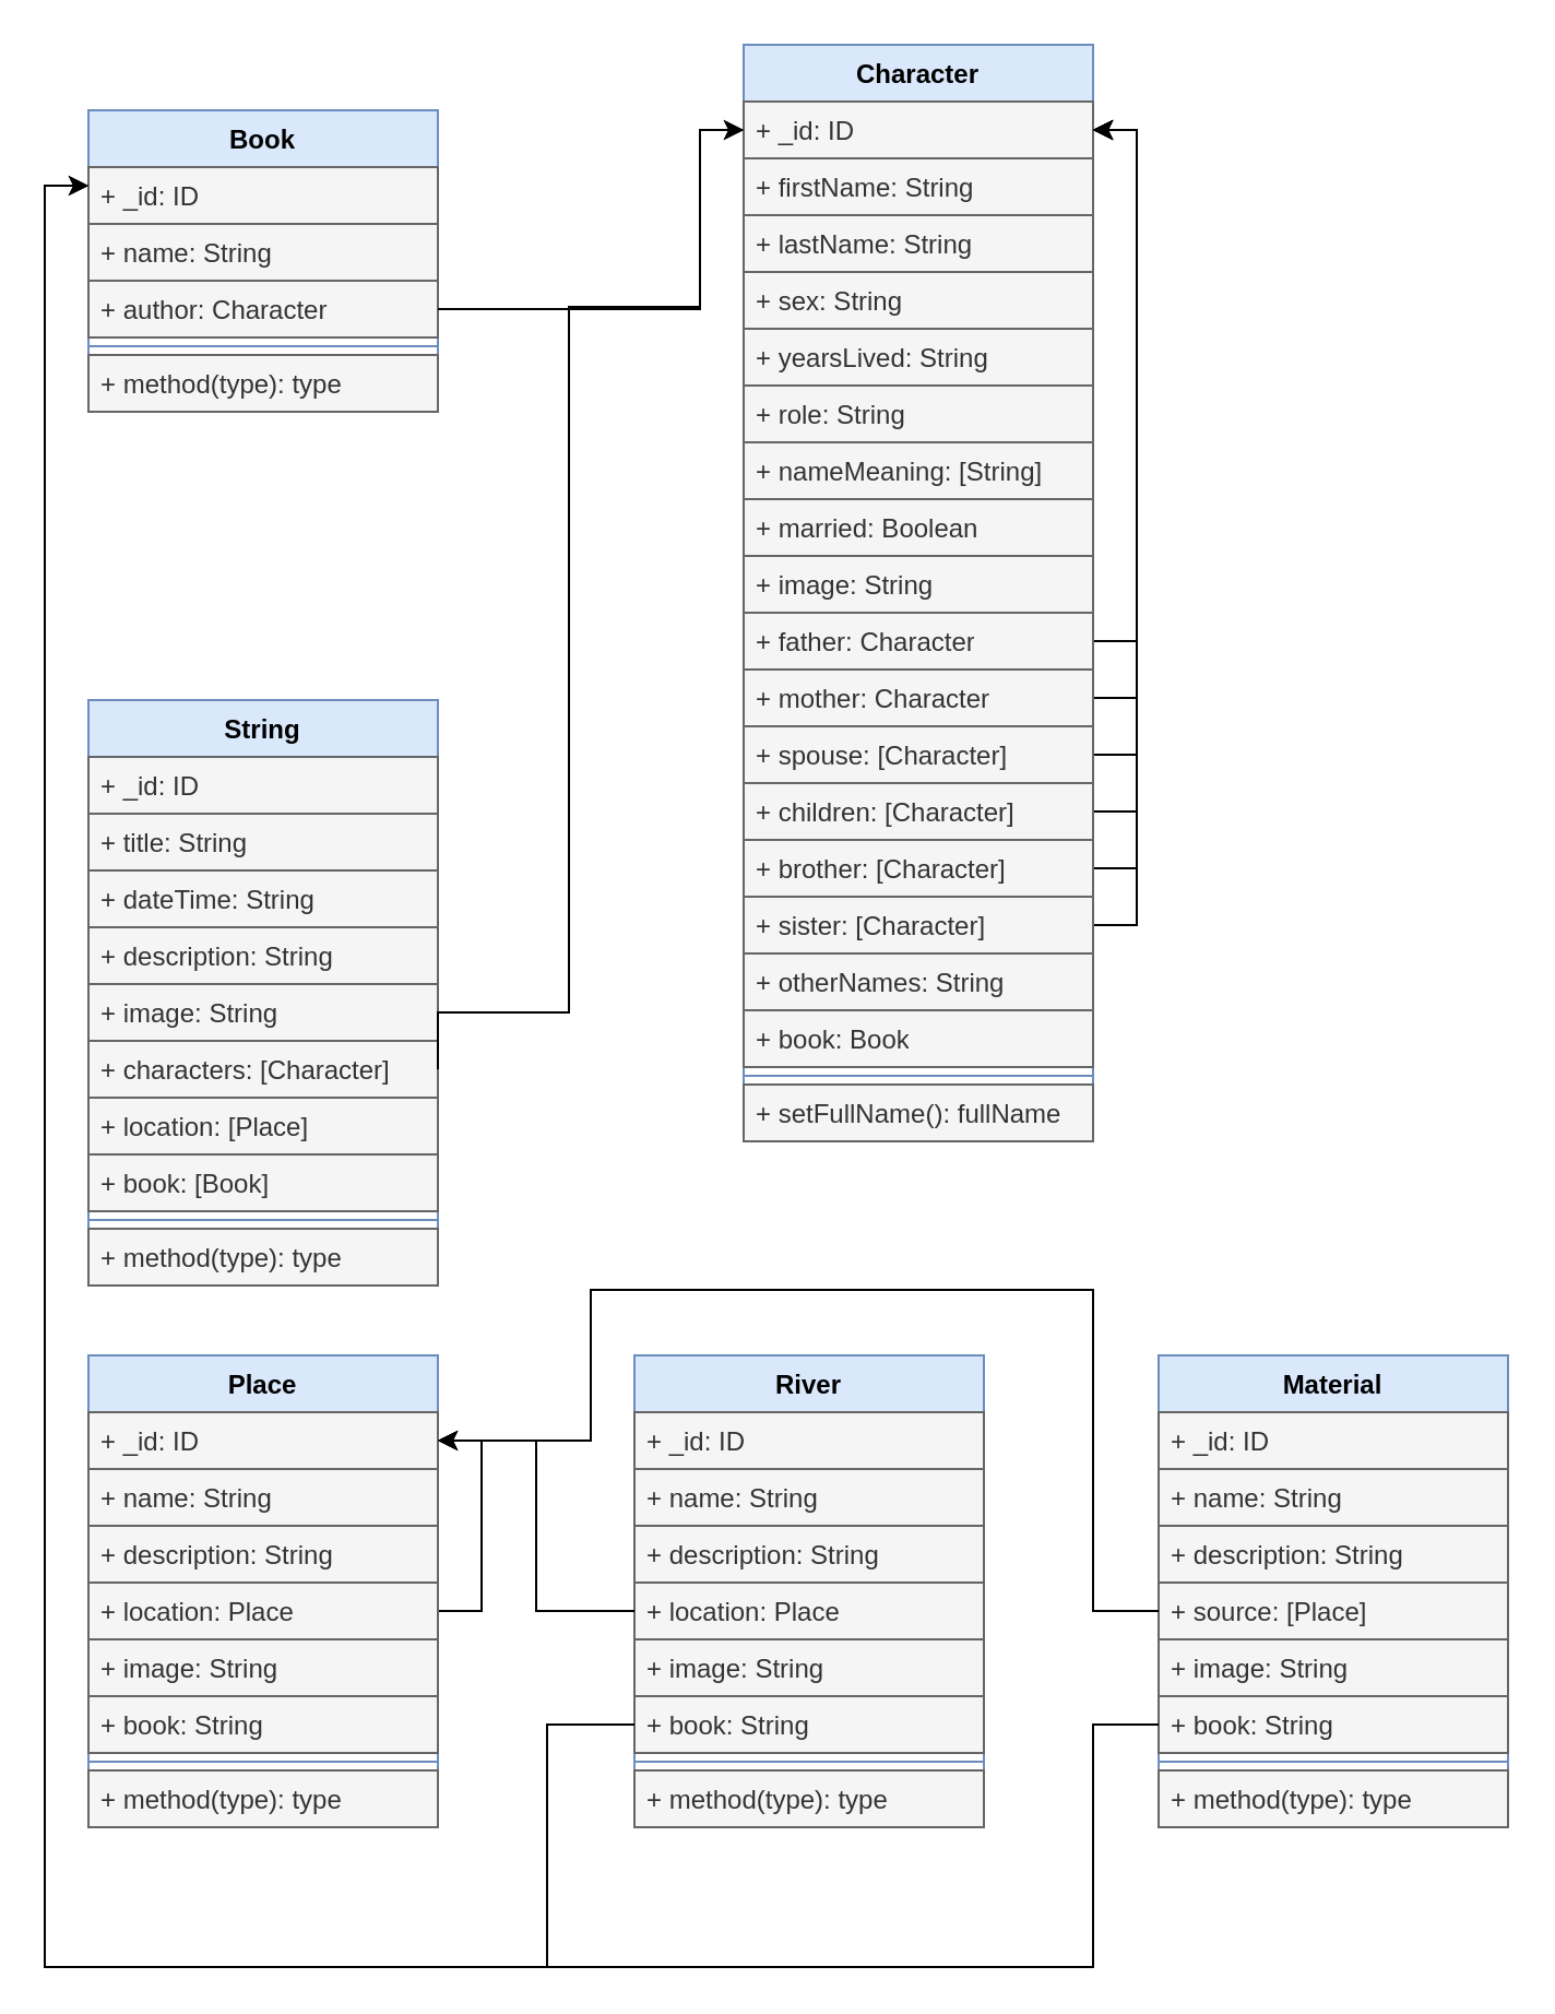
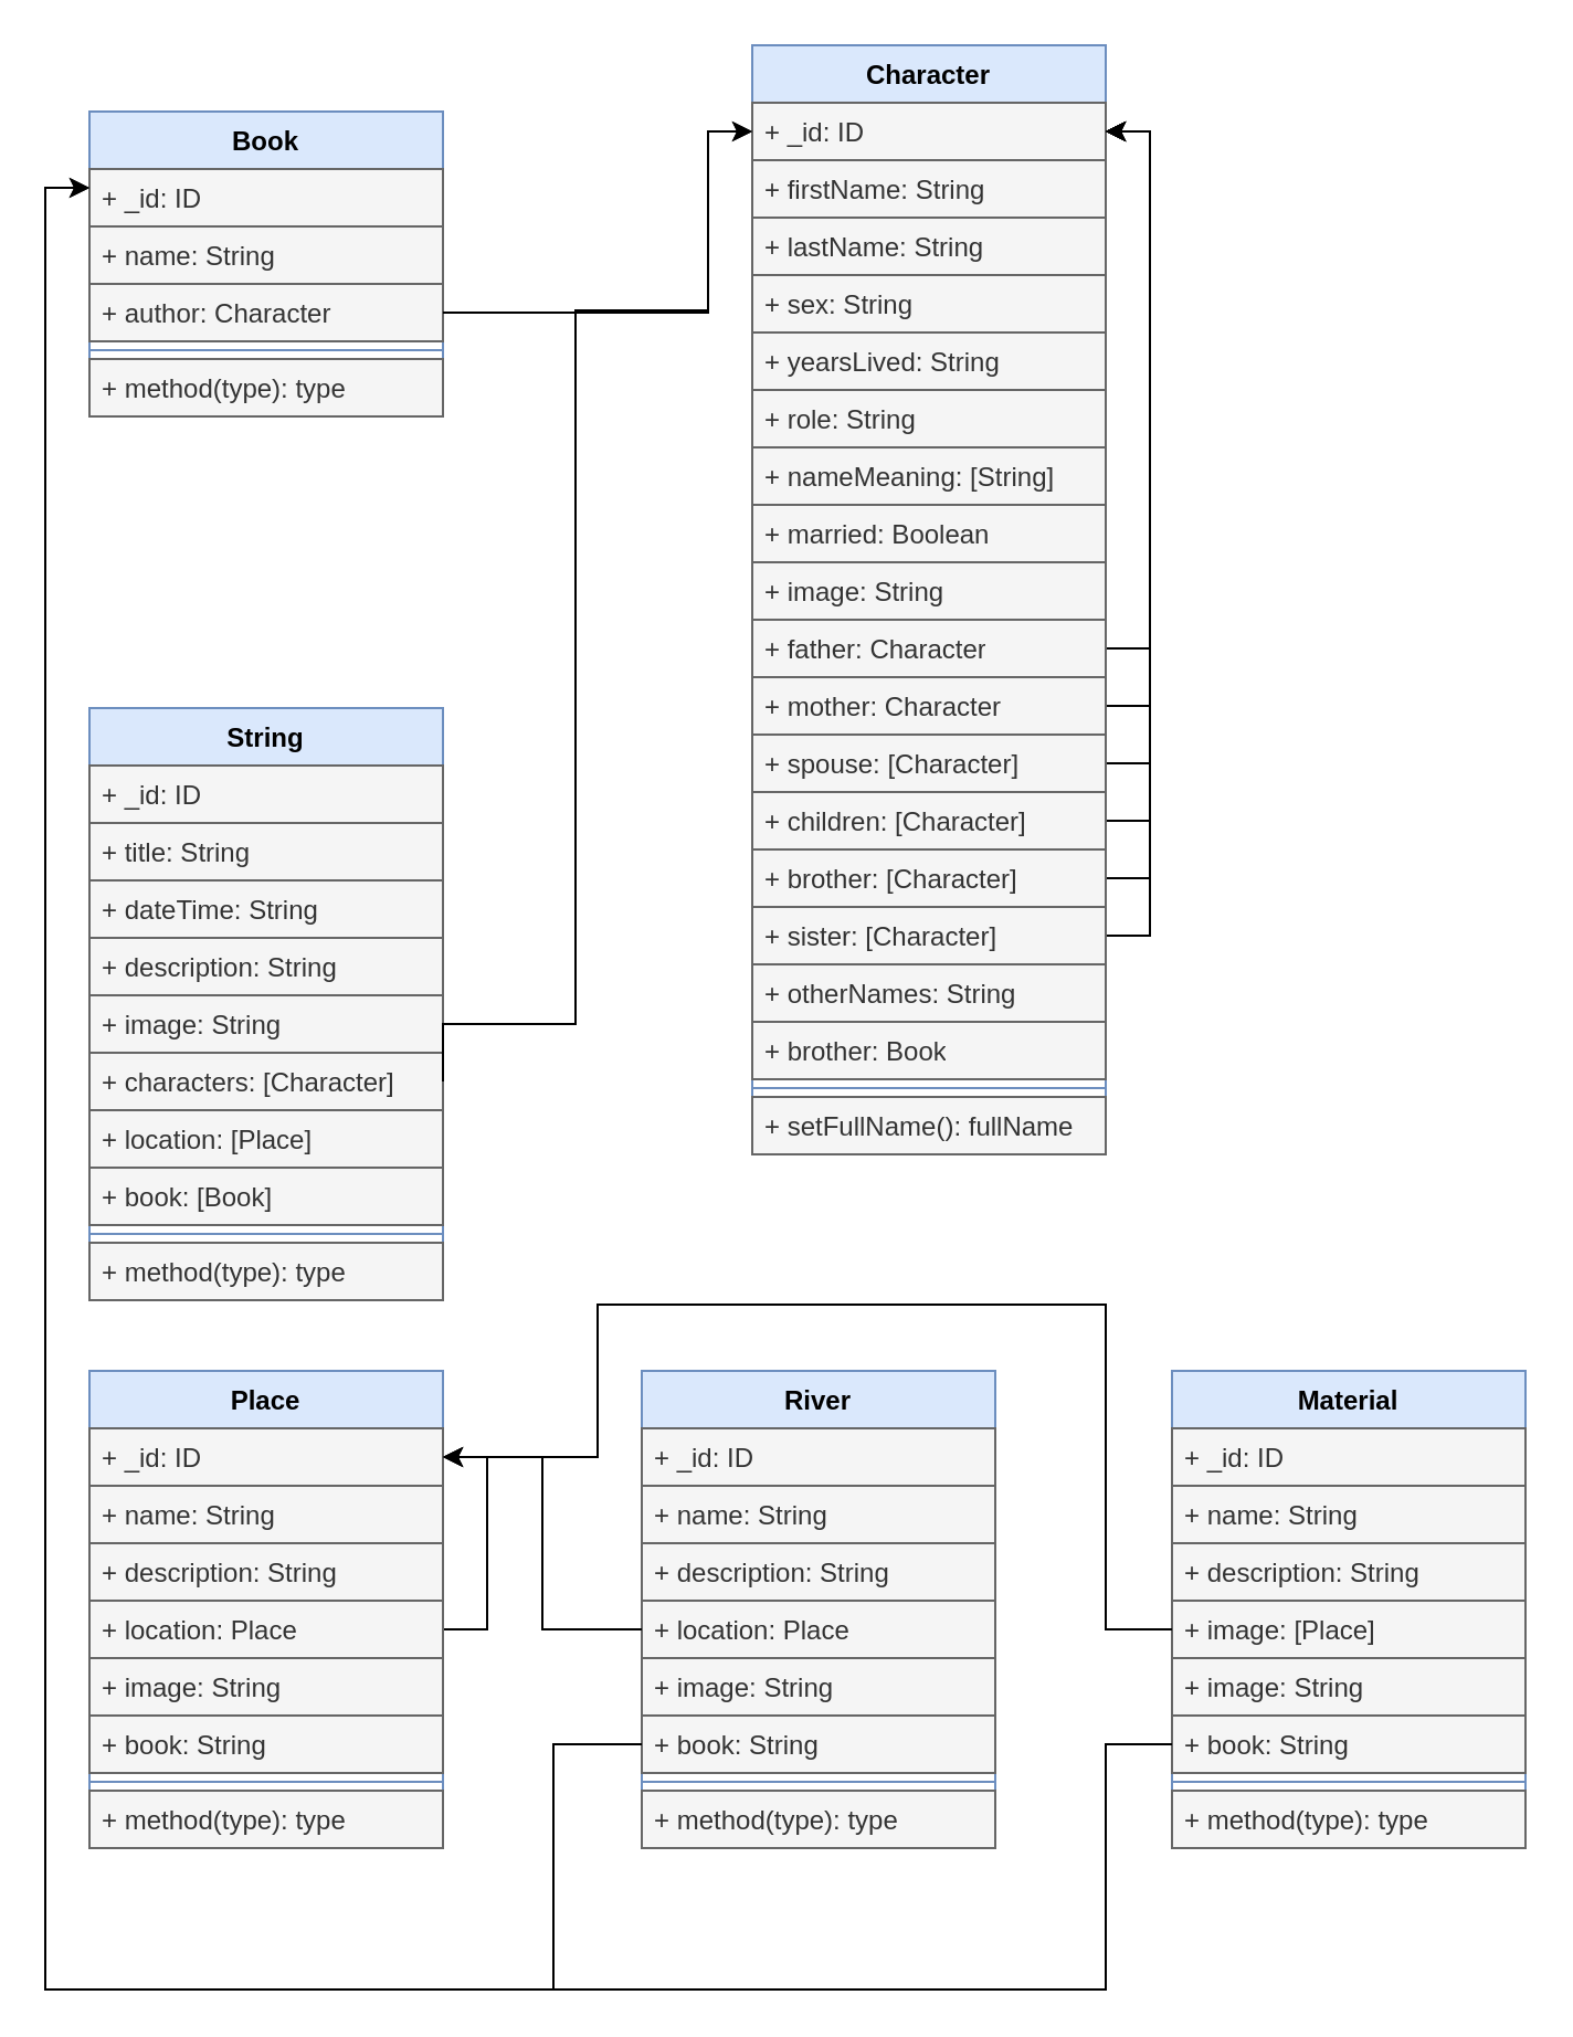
- <mxCell id="31" value="+ book: Book" style="text;strokeColor=#666666;fillColor=#f5f5f5;align=left;verticalAlign=top;spacingLeft=4;spacingRight=4;overflow=hidden;rotatable=0;points=[[0,0.5],[1,0.5]];portConstraint=eastwest;whiteSpace=wrap;html=1;fontColor=#333333;" parent="8" vertex="1"><mxGeometry y="442" width="160" height="26" as="geometry" /></mxCell>
+ <mxCell id="31" value="+ brother: Book" style="text;strokeColor=#666666;fillColor=#f5f5f5;align=left;verticalAlign=top;spacingLeft=4;spacingRight=4;overflow=hidden;rotatable=0;points=[[0,0.5],[1,0.5]];portConstraint=eastwest;whiteSpace=wrap;html=1;fontColor=#333333;" parent="8" vertex="1"><mxGeometry y="442" width="160" height="26" as="geometry" /></mxCell>
- <mxCell id="72" value="+ source: [Place]" style="text;strokeColor=#666666;fillColor=#f5f5f5;align=left;verticalAlign=top;spacingLeft=4;spacingRight=4;overflow=hidden;rotatable=0;points=[[0,0.5],[1,0.5]];portConstraint=eastwest;whiteSpace=wrap;html=1;fontColor=#333333;" parent="68" vertex="1"><mxGeometry y="104" width="160" height="26" as="geometry" /></mxCell>
+ <mxCell id="72" value="+ image: [Place]" style="text;strokeColor=#666666;fillColor=#f5f5f5;align=left;verticalAlign=top;spacingLeft=4;spacingRight=4;overflow=hidden;rotatable=0;points=[[0,0.5],[1,0.5]];portConstraint=eastwest;whiteSpace=wrap;html=1;fontColor=#333333;" parent="68" vertex="1"><mxGeometry y="104" width="160" height="26" as="geometry" /></mxCell>
